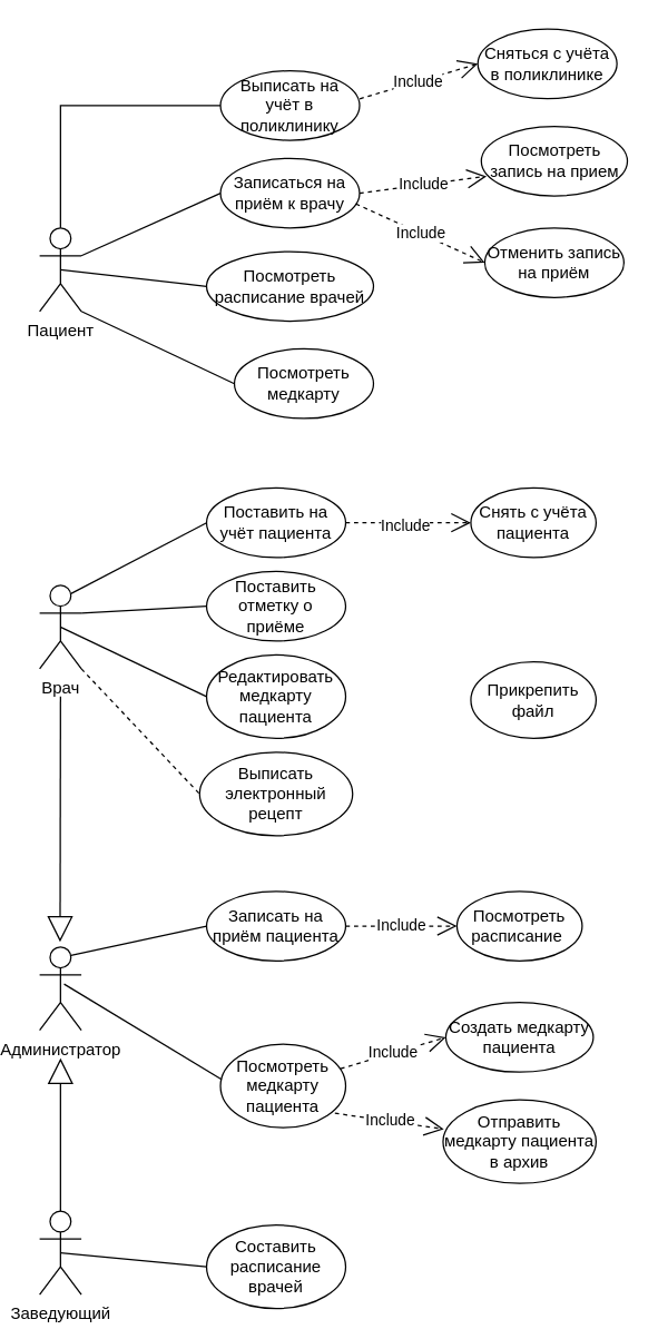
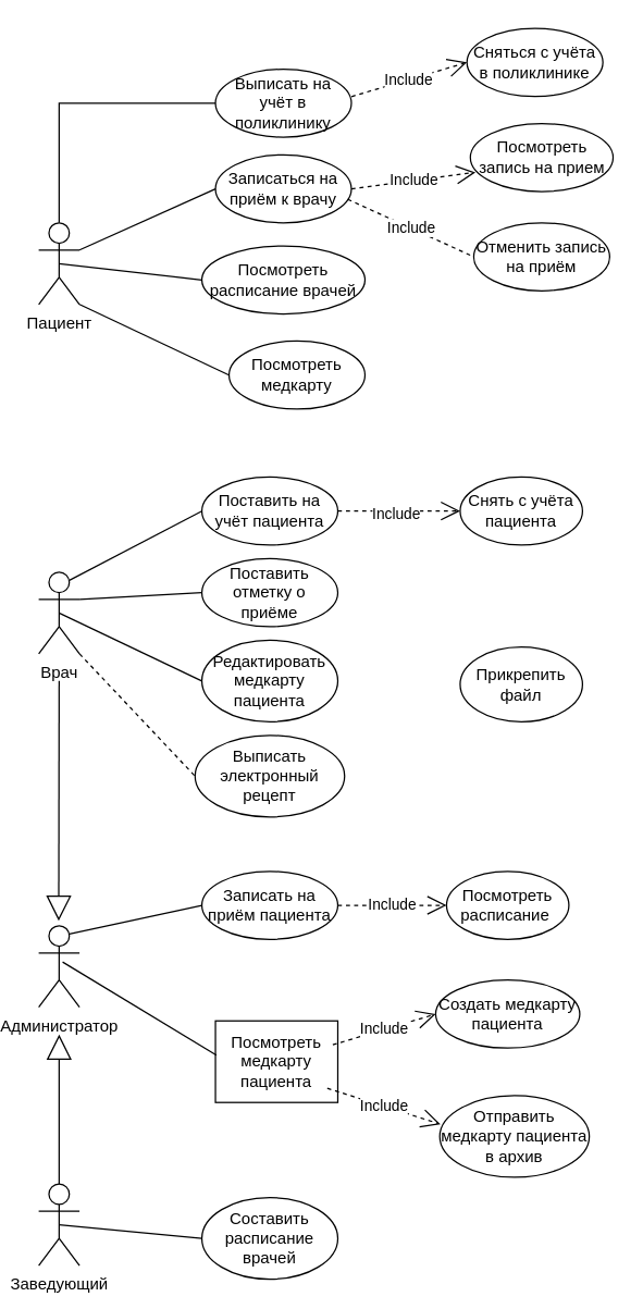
- <mxCell id="11" value="&lt;font style=&quot;vertical-align: inherit;&quot;&gt;&lt;font style=&quot;vertical-align: inherit;&quot;&gt;Include&lt;/font&gt;&lt;/font&gt;" style="endArrow=open;endSize=12;dashed=1;html=1;rounded=0;exitX=0.973;exitY=0.654;exitDx=0;exitDy=0;exitPerimeter=0;entryX=0;entryY=0.5;entryDx=0;entryDy=0;" edge="1" parent="1" source="5" target="7"><mxGeometry width="160" relative="1" as="geometry"><mxPoint x="210" y="250" as="sourcePoint" /><mxPoint x="370" y="250" as="targetPoint" /></mxGeometry></mxCell>
+ <mxCell id="11" value="&lt;font style=&quot;vertical-align: inherit;&quot;&gt;&lt;font style=&quot;vertical-align: inherit;&quot;&gt;Include&lt;/font&gt;&lt;/font&gt;" style="endArrow=none;endSize=12;dashed=1;html=1;rounded=0;exitX=0.973;exitY=0.654;exitDx=0;exitDy=0;exitPerimeter=0;entryX=0;entryY=0.5;entryDx=0;entryDy=0;" edge="1" parent="1" source="5" target="7"><mxGeometry width="160" relative="1" as="geometry"><mxPoint x="210" y="250" as="sourcePoint" /><mxPoint x="370" y="250" as="targetPoint" /></mxGeometry></mxCell>
- <mxCell id="18" value="&lt;font style=&quot;vertical-align: inherit;&quot;&gt;&lt;font style=&quot;vertical-align: inherit;&quot;&gt;&lt;font style=&quot;vertical-align: inherit;&quot;&gt;&lt;font style=&quot;vertical-align: inherit;&quot;&gt;Посмотреть медкарту пациента&lt;/font&gt;&lt;/font&gt;&lt;/font&gt;&lt;/font&gt;" style="ellipse;whiteSpace=wrap;html=1;" vertex="1" parent="1"><mxGeometry x="150" y="750" width="90" height="60" as="geometry" /></mxCell>
+ <mxCell id="18" value="&lt;font style=&quot;vertical-align: inherit;&quot;&gt;&lt;font style=&quot;vertical-align: inherit;&quot;&gt;&lt;font style=&quot;vertical-align: inherit;&quot;&gt;&lt;font style=&quot;vertical-align: inherit;&quot;&gt;Посмотреть медкарту пациента&lt;/font&gt;&lt;/font&gt;&lt;/font&gt;&lt;/font&gt;" style="whiteSpace=wrap;html=1;rounded=0;" vertex="1" parent="1"><mxGeometry x="150" y="750" width="90" height="60" as="geometry" /></mxCell>
- <mxCell id="21" value="&lt;font style=&quot;vertical-align: inherit;&quot;&gt;&lt;font style=&quot;vertical-align: inherit;&quot;&gt;Отправить медкарту пациента в архив&lt;/font&gt;&lt;/font&gt;" style="ellipse;whiteSpace=wrap;html=1;" vertex="1" parent="1"><mxGeometry x="310" y="790" width="110" height="60" as="geometry" /></mxCell>
+ <mxCell id="21" value="&lt;font style=&quot;vertical-align: inherit;&quot;&gt;&lt;font style=&quot;vertical-align: inherit;&quot;&gt;Отправить медкарту пациента в архив&lt;/font&gt;&lt;/font&gt;" style="ellipse;whiteSpace=wrap;html=1;" vertex="1" parent="1"><mxGeometry x="315" y="805" width="110" height="60" as="geometry" /></mxCell>
